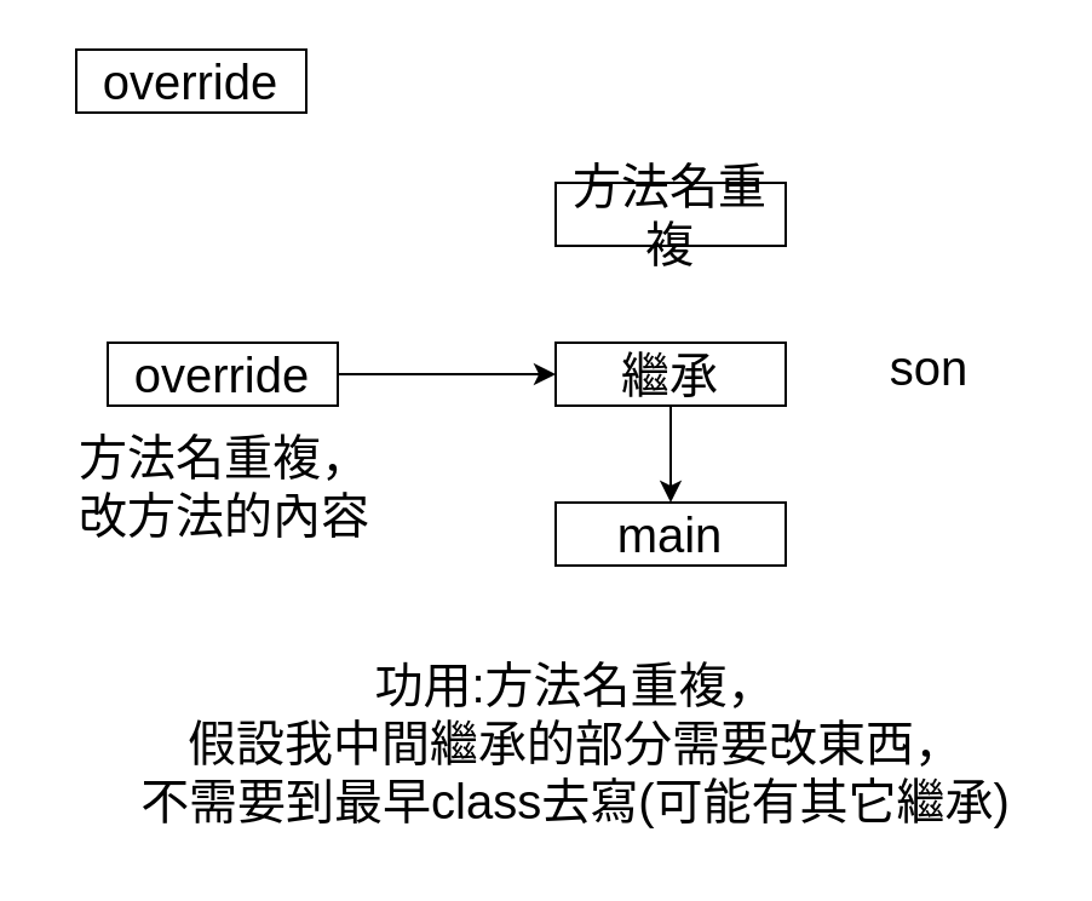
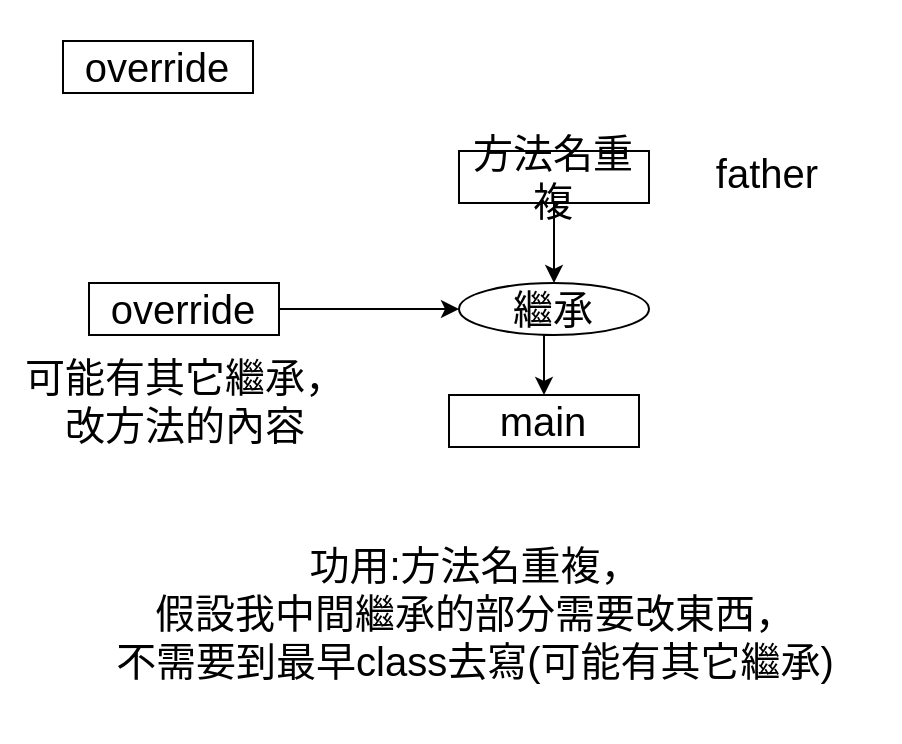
+ <mxCell id="11" value="father" style="text;html=1;align=center;verticalAlign=middle;resizable=0;points=[];autosize=1;strokeColor=none;fillColor=none;fontSize=20;" vertex="1" parent="1"><mxGeometry x="344" y="69" width="77" height="33" as="geometry" /></mxCell>
+ <mxCell id="3" style="edgeStyle=orthogonalEdgeStyle;rounded=0;orthogonalLoop=1;jettySize=auto;html=1;exitX=0.5;exitY=1;exitDx=0;exitDy=0;entryX=0.5;entryY=0;entryDx=0;entryDy=0;" edge="1" parent="1" source="4" target="6"><mxGeometry relative="1" as="geometry" /></mxCell>
- <mxCell id="12" value="son" style="text;html=1;align=center;verticalAlign=middle;resizable=0;points=[];autosize=1;strokeColor=none;fillColor=none;fontSize=20;" vertex="1" parent="1"><mxGeometry x="355" y="134" width="55" height="33" as="geometry" /></mxCell>
- <mxCell id="6" value="繼承" style="rounded=0;whiteSpace=wrap;html=1;fontSize=20;" vertex="1" parent="1"><mxGeometry x="229" y="141" width="95" height="26" as="geometry" /></mxCell>
+ <mxCell id="6" value="繼承" style="ellipse;whiteSpace=wrap;html=1;fontSize=20;" vertex="1" parent="1"><mxGeometry x="229" y="141" width="95" height="26" as="geometry" /></mxCell>
- <mxCell id="10" value="&lt;span style=&quot;font-size: 20px;&quot;&gt;方法名重複，&lt;br&gt;改方法的內容&lt;/span&gt;" style="text;html=1;align=center;verticalAlign=middle;resizable=0;points=[];autosize=1;strokeColor=none;fillColor=none;" vertex="1" parent="1"><mxGeometry x="20" y="167" width="143" height="66" as="geometry" /></mxCell>
+ <mxCell id="10" value="&lt;span style=&quot;font-size: 20px;&quot;&gt;可能有其它繼承，&lt;br&gt;改方法的內容&lt;/span&gt;" style="text;html=1;align=center;verticalAlign=middle;resizable=0;points=[];autosize=1;strokeColor=none;fillColor=none;" vertex="1" parent="1"><mxGeometry x="20" y="167" width="143" height="66" as="geometry" /></mxCell>
- <mxCell id="9" value="main" style="rounded=0;whiteSpace=wrap;html=1;fontSize=20;" vertex="1" parent="1"><mxGeometry x="229" y="207" width="95" height="26" as="geometry" /></mxCell>
+ <mxCell id="9" value="main" style="rounded=0;whiteSpace=wrap;html=1;fontSize=20;" vertex="1" parent="1"><mxGeometry x="224" y="197" width="95" height="26" as="geometry" /></mxCell>
